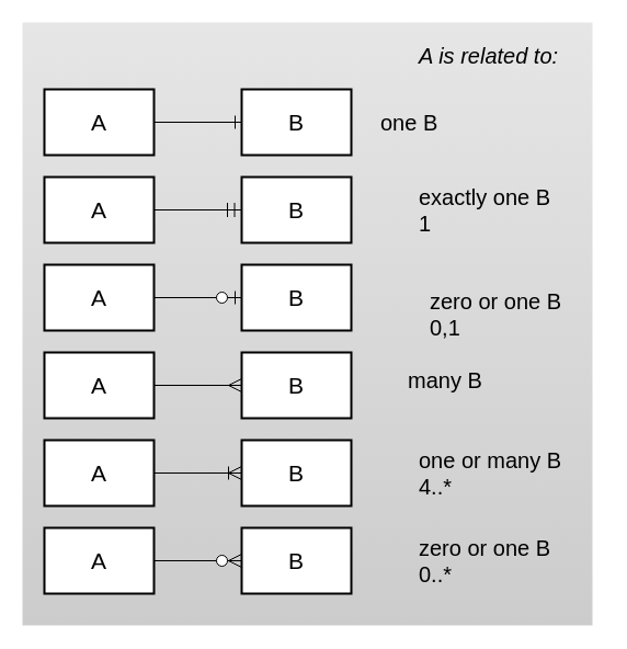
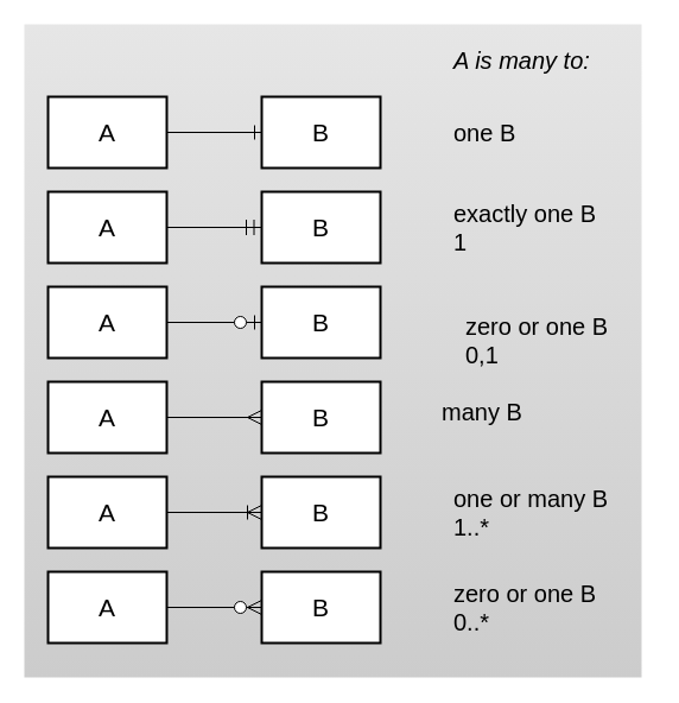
- <mxCell id="27" value="&lt;font style=&quot;font-size: 20px&quot;&gt;A is related to:&lt;/font&gt;" style="text;html=1;strokeColor=none;fillColor=none;align=left;verticalAlign=middle;whiteSpace=wrap;rounded=0;fontStyle=2" vertex="1" parent="1"><mxGeometry x="380" y="40" width="130" height="20" as="geometry" /></mxCell>
+ <mxCell id="27" value="&lt;font style=&quot;font-size: 20px&quot;&gt;A is many to:&lt;/font&gt;" style="text;html=1;strokeColor=none;fillColor=none;align=left;verticalAlign=middle;whiteSpace=wrap;rounded=0;fontStyle=2" vertex="1" parent="1"><mxGeometry x="380" y="40" width="130" height="20" as="geometry" /></mxCell>
- <mxCell id="21" value="&lt;font style=&quot;font-size: 20px&quot;&gt;one B&lt;/font&gt;" style="text;html=1;strokeColor=none;fillColor=none;align=left;verticalAlign=middle;whiteSpace=wrap;rounded=0;" vertex="1" parent="1"><mxGeometry x="345" y="101" width="130" height="20" as="geometry" /></mxCell>
+ <mxCell id="21" value="&lt;font style=&quot;font-size: 20px&quot;&gt;one B&lt;/font&gt;" style="text;html=1;strokeColor=none;fillColor=none;align=left;verticalAlign=middle;whiteSpace=wrap;rounded=0;" vertex="1" parent="1"><mxGeometry x="380" y="101" width="130" height="20" as="geometry" /></mxCell>
- <mxCell id="25" value="&lt;font style=&quot;font-size: 20px&quot;&gt;one or many B&lt;br&gt;4..*&lt;br&gt;&lt;/font&gt;" style="text;html=1;strokeColor=none;fillColor=none;align=left;verticalAlign=middle;whiteSpace=wrap;rounded=0;" vertex="1" parent="1"><mxGeometry x="380" y="421" width="170" height="20" as="geometry" /></mxCell>
+ <mxCell id="25" value="&lt;font style=&quot;font-size: 20px&quot;&gt;one or many B&lt;br&gt;1..*&lt;br&gt;&lt;/font&gt;" style="text;html=1;strokeColor=none;fillColor=none;align=left;verticalAlign=middle;whiteSpace=wrap;rounded=0;" vertex="1" parent="1"><mxGeometry x="380" y="421" width="170" height="20" as="geometry" /></mxCell>
